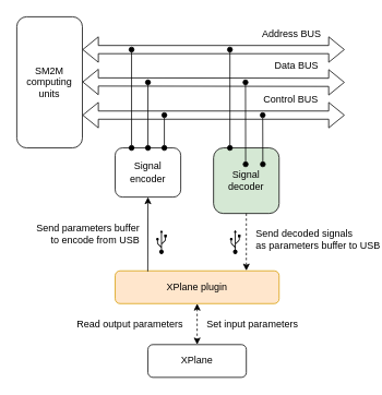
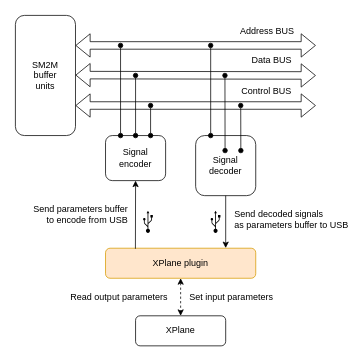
- <mxCell id="2" value="SM2M&lt;br&gt;computing&lt;br&gt;units" style="rounded=1;whiteSpace=wrap;html=1;labelBackgroundColor=none;" parent="1" vertex="1"><mxGeometry x="20" y="20" width="80" height="160" as="geometry" /></mxCell>
+ <mxCell id="2" value="SM2M&lt;br&gt;buffer&lt;br&gt;units" style="rounded=1;whiteSpace=wrap;html=1;labelBackgroundColor=none;" parent="1" vertex="1"><mxGeometry x="20" y="20" width="80" height="160" as="geometry" /></mxCell>
- <mxCell id="3" value="Signal decoder" style="rounded=1;whiteSpace=wrap;html=1;labelBackgroundColor=none;fillColor=#d5e8d4;" parent="1" vertex="1"><mxGeometry x="260" y="180" width="80" height="80" as="geometry" /></mxCell>
+ <mxCell id="3" value="Signal decoder" style="rounded=1;whiteSpace=wrap;html=1;labelBackgroundColor=none;" parent="1" vertex="1"><mxGeometry x="260" y="180" width="80" height="80" as="geometry" /></mxCell>
- <mxCell id="9" value="" style="endArrow=classic;html=1;fontSize=12;exitX=0.5;exitY=1;exitDx=0;exitDy=0;labelBackgroundColor=none;entryX=0.8;entryY=-0.006;entryDx=0;entryDy=0;entryPerimeter=0;dashed=1;" parent="1" source="3" target="8" edge="1"><mxGeometry width="50" height="50" relative="1" as="geometry"><mxPoint x="430" y="100" as="sourcePoint" /><mxPoint x="301" y="319" as="targetPoint" /></mxGeometry></mxCell>
+ <mxCell id="9" value="" style="endArrow=classic;html=1;fontSize=12;exitX=0.5;exitY=1;exitDx=0;exitDy=0;labelBackgroundColor=none;entryX=0.8;entryY=-0.006;entryDx=0;entryDy=0;entryPerimeter=0;" parent="1" source="3" target="8" edge="1"><mxGeometry width="50" height="50" relative="1" as="geometry"><mxPoint x="430" y="100" as="sourcePoint" /><mxPoint x="301" y="319" as="targetPoint" /></mxGeometry></mxCell>
